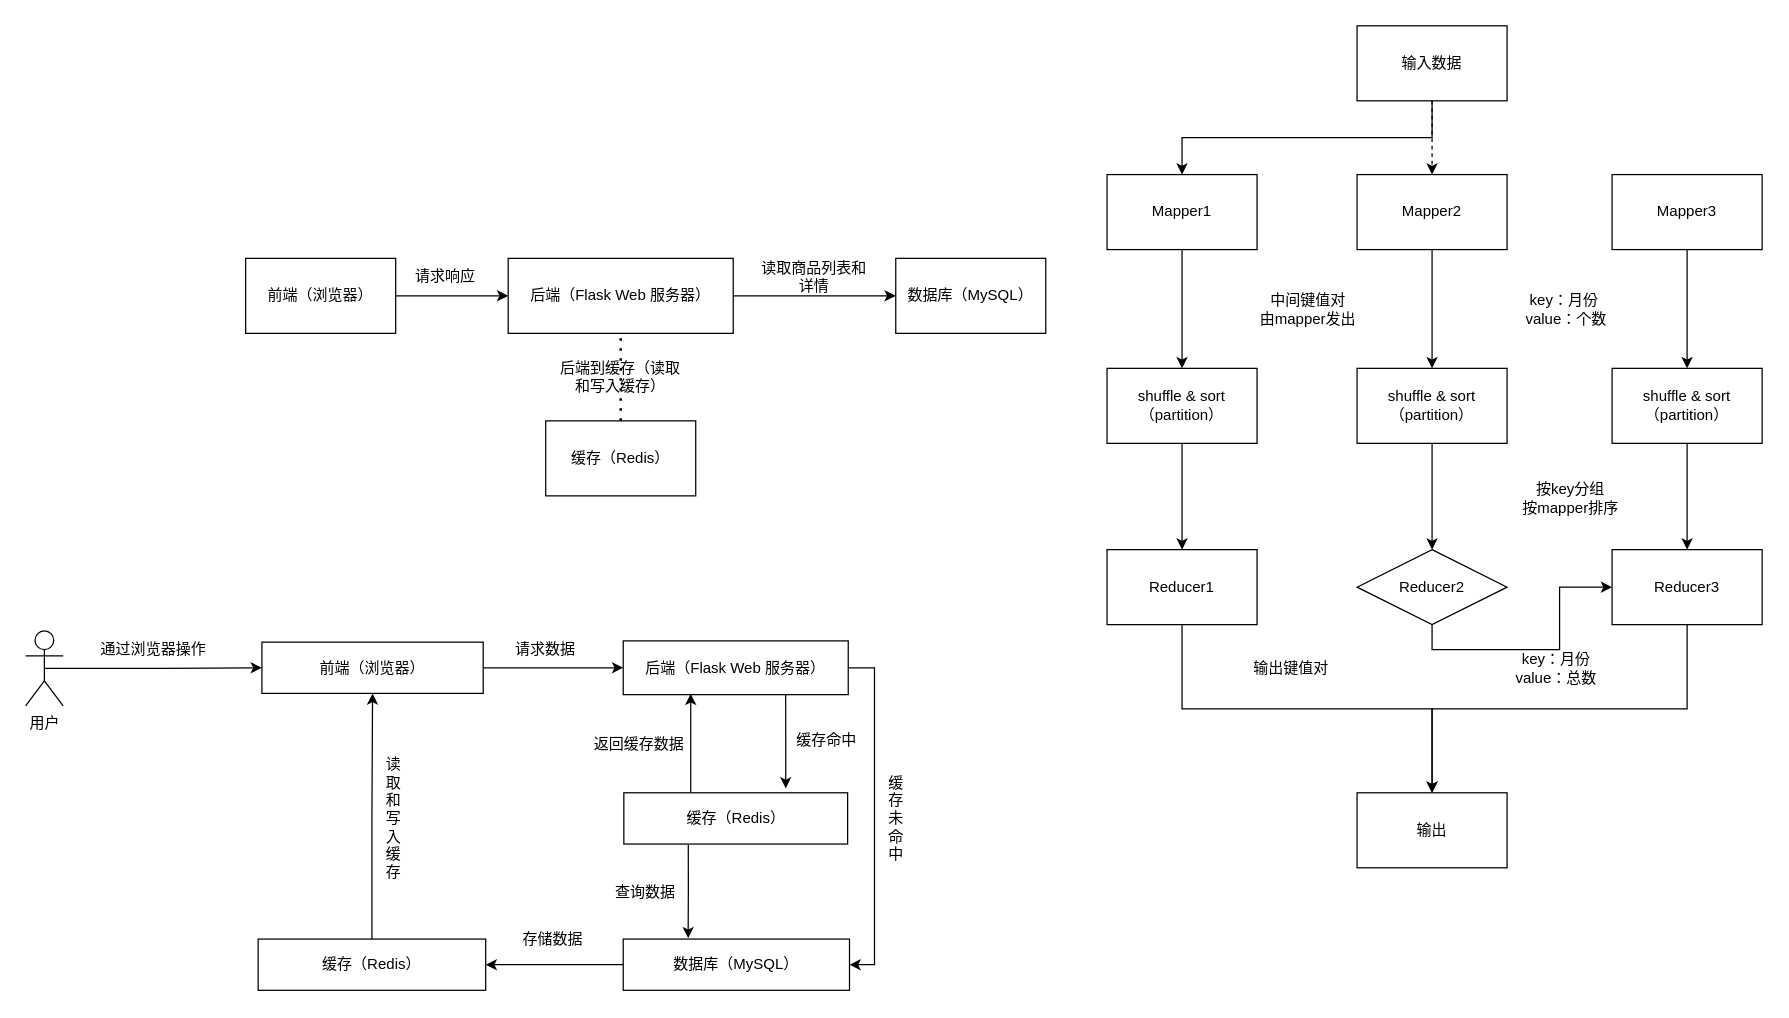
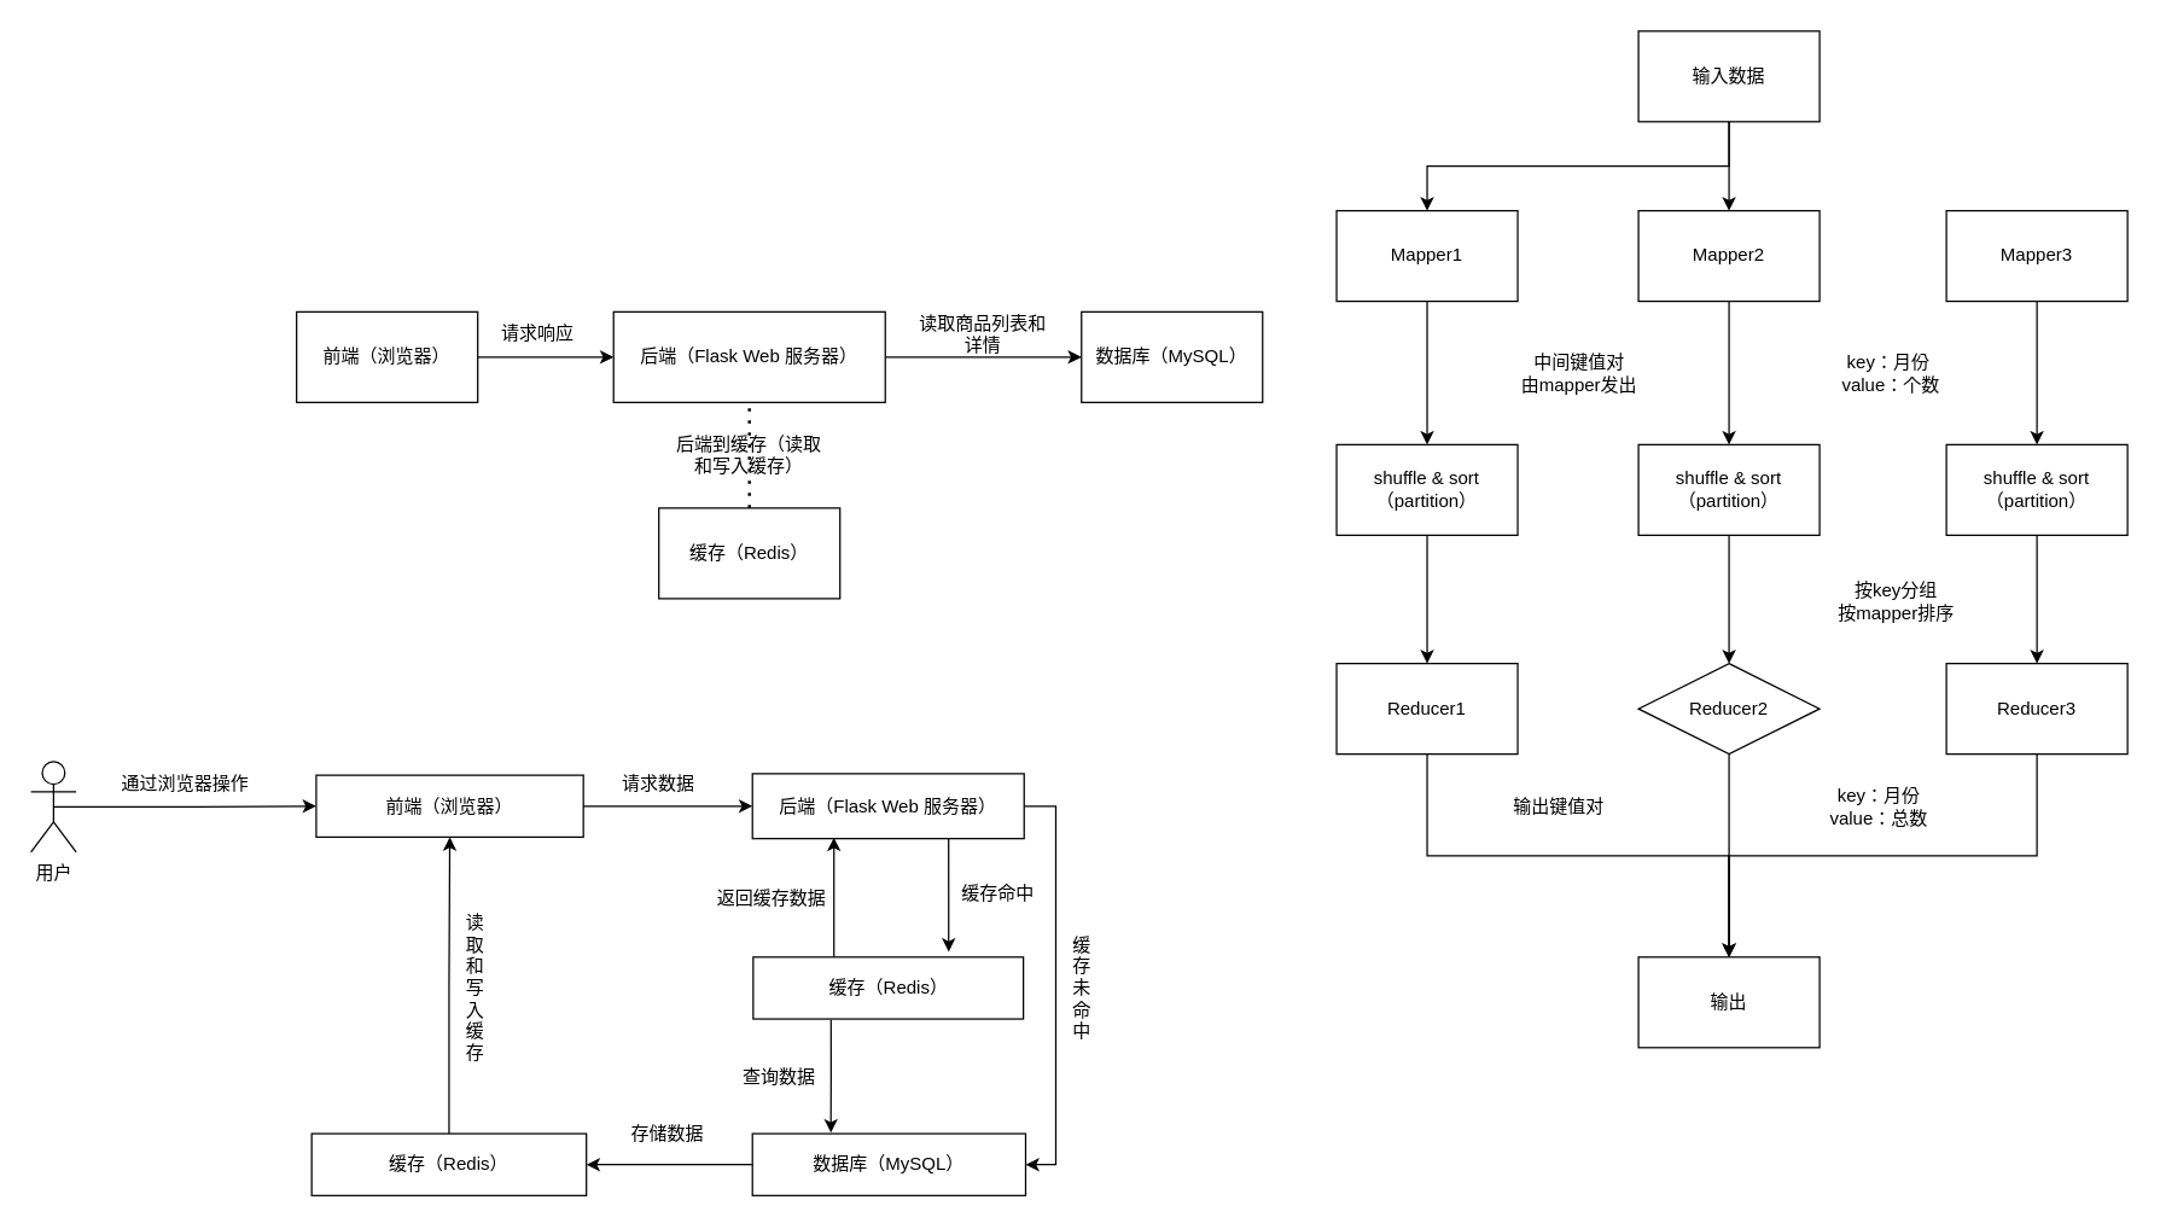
- <mxCell id="35" style="edgeStyle=orthogonalEdgeStyle;rounded=0;orthogonalLoop=1;jettySize=auto;html=1;exitX=0.5;exitY=1;exitDx=0;exitDy=0;entryX=0.5;entryY=0;entryDx=0;entryDy=0;dashed=1;" edge="1" parent="1" source="36" target="40"><mxGeometry relative="1" as="geometry" /></mxCell>
+ <mxCell id="35" style="edgeStyle=orthogonalEdgeStyle;rounded=0;orthogonalLoop=1;jettySize=auto;html=1;exitX=0.5;exitY=1;exitDx=0;exitDy=0;entryX=0.5;entryY=0;entryDx=0;entryDy=0;" edge="1" parent="1" source="36" target="40"><mxGeometry relative="1" as="geometry" /></mxCell>
- <mxCell id="52" style="edgeStyle=orthogonalEdgeStyle;rounded=0;orthogonalLoop=1;jettySize=auto;html=1;exitX=0.5;exitY=1;exitDx=0;exitDy=0;" edge="1" parent="1" source="53" target="55"><mxGeometry relative="1" as="geometry" /></mxCell>
+ <mxCell id="52" style="edgeStyle=orthogonalEdgeStyle;rounded=0;orthogonalLoop=1;jettySize=auto;html=1;exitX=0.5;exitY=1;exitDx=0;exitDy=0;entryX=0.5;entryY=0;entryDx=0;entryDy=0;" edge="1" parent="1" source="53" target="58"><mxGeometry relative="1" as="geometry" /></mxCell>
